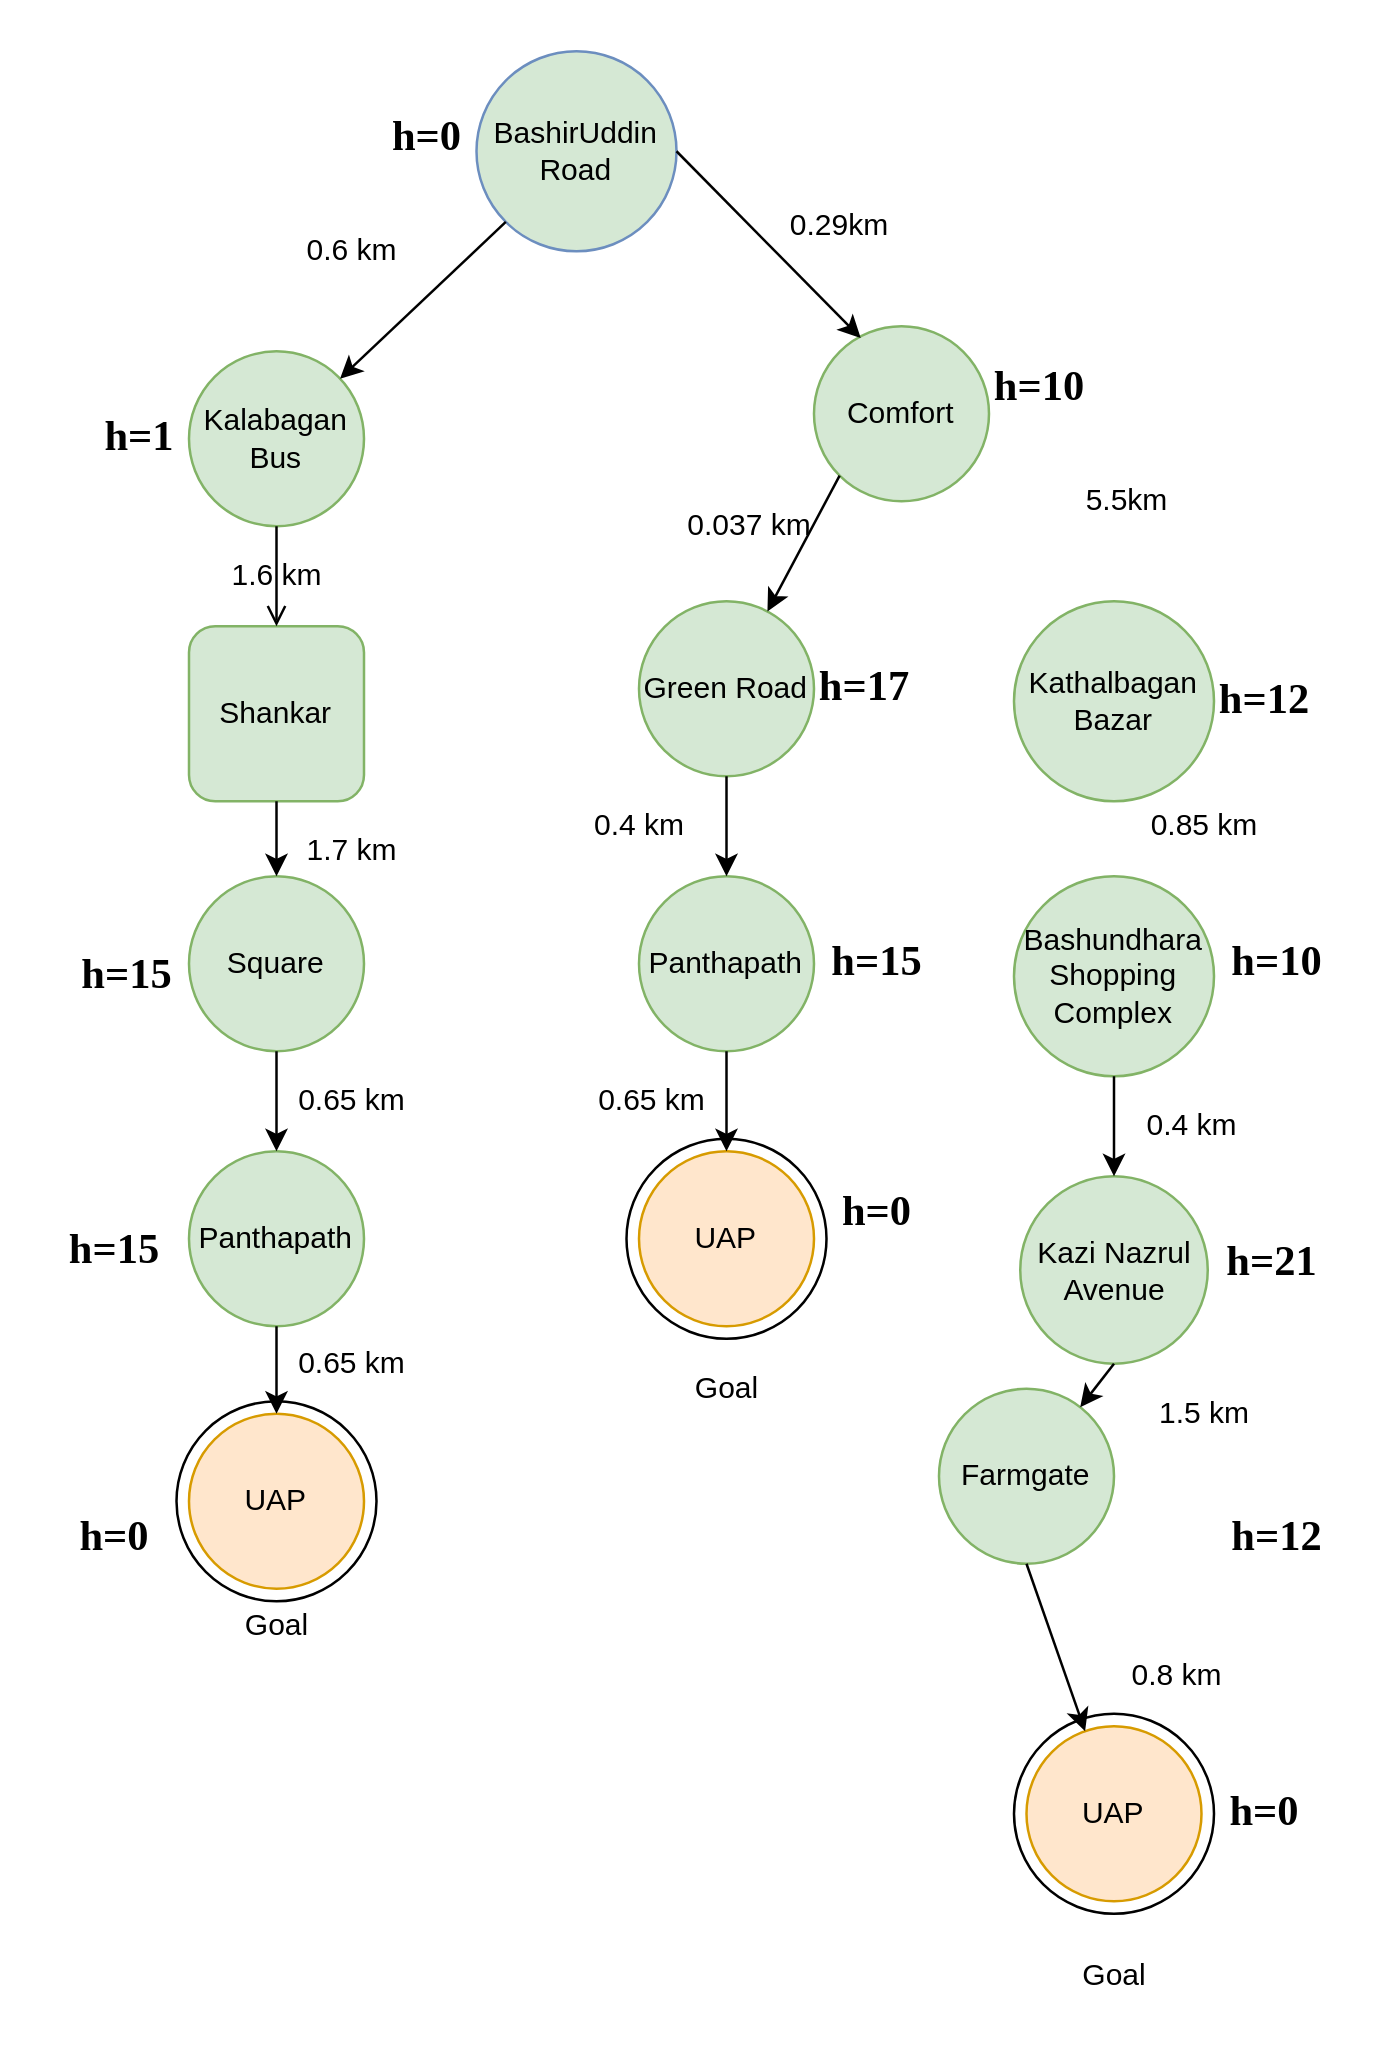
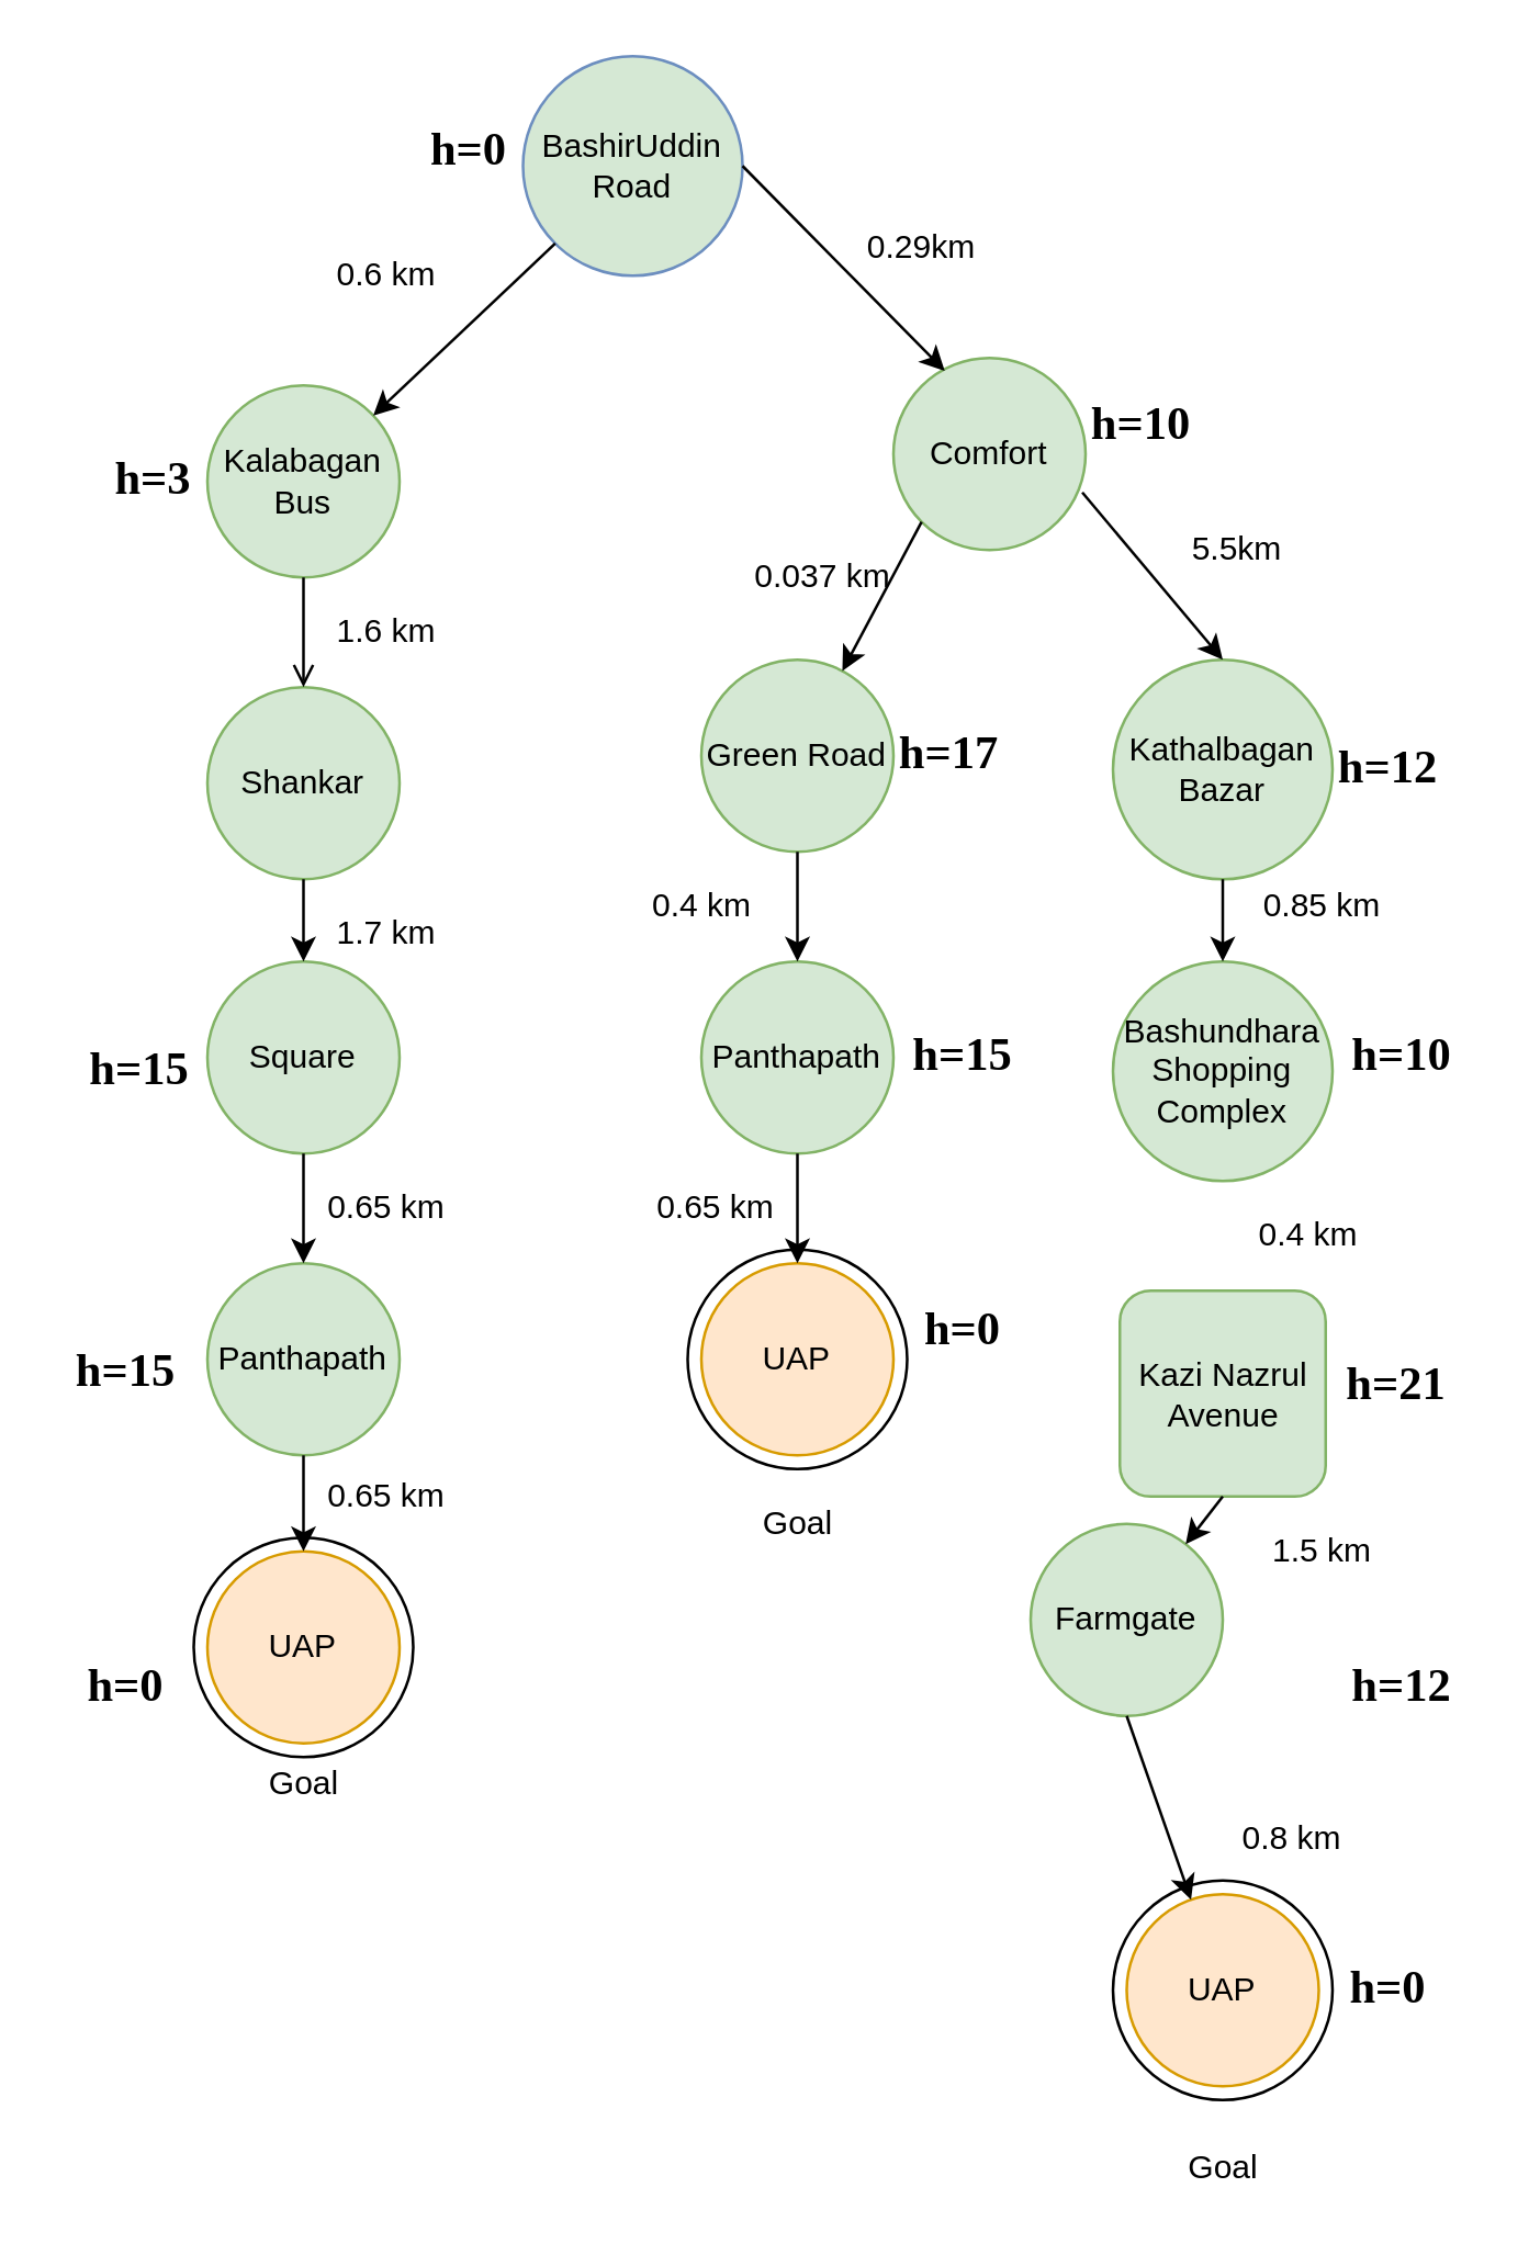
- <mxCell id="44" value="h=1" style="text;html=1;align=center;verticalAlign=middle;resizable=0;points=[];autosize=1;strokeColor=none;fillColor=none;fontStyle=1;fontFamily=Garamond;fontSize=17;" vertex="1" parent="1"><mxGeometry x="35" y="160" width="40" height="30" as="geometry" /></mxCell>
+ <mxCell id="44" value="h=3" style="text;html=1;align=center;verticalAlign=middle;resizable=0;points=[];autosize=1;strokeColor=none;fillColor=none;fontStyle=1;fontFamily=Garamond;fontSize=17;" vertex="1" parent="1"><mxGeometry x="35" y="160" width="40" height="30" as="geometry" /></mxCell>
+ <mxCell id="24" value="" style="endArrow=classic;html=1;rounded=0;exitX=0.983;exitY=0.7;exitDx=0;exitDy=0;exitPerimeter=0;entryX=0.5;entryY=0;entryDx=0;entryDy=0;" edge="1" parent="1" source="4" target="12"><mxGeometry width="50" height="50" relative="1" as="geometry"><mxPoint x="445" y="210" as="sourcePoint" /><mxPoint x="495" y="160" as="targetPoint" /></mxGeometry></mxCell>
- <mxCell id="39" value="1.6 km" style="text;html=1;align=center;verticalAlign=middle;resizable=0;points=[];autosize=1;strokeColor=none;fillColor=none;" vertex="1" parent="1"><mxGeometry x="85" y="220" width="50" height="20" as="geometry" /></mxCell>
+ <mxCell id="39" value="1.6 km" style="text;html=1;align=center;verticalAlign=middle;resizable=0;points=[];autosize=1;strokeColor=none;fillColor=none;" vertex="1" parent="1"><mxGeometry x="115" y="220" width="50" height="20" as="geometry" /></mxCell>
- <mxCell id="5" value="Shankar" style="whiteSpace=wrap;html=1;aspect=fixed;fillColor=#d5e8d4;strokeColor=#82b366;rounded=1;" vertex="1" parent="1"><mxGeometry x="75" y="250" width="70" height="70" as="geometry" /></mxCell>
+ <mxCell id="5" value="Shankar" style="ellipse;whiteSpace=wrap;html=1;aspect=fixed;fillColor=#d5e8d4;strokeColor=#82b366;" vertex="1" parent="1"><mxGeometry x="75" y="250" width="70" height="70" as="geometry" /></mxCell>
+ <mxCell id="27" value="" style="endArrow=classic;html=1;rounded=0;exitX=0.5;exitY=1;exitDx=0;exitDy=0;" edge="1" parent="1" source="12" target="13"><mxGeometry width="50" height="50" relative="1" as="geometry"><mxPoint x="535" y="300" as="sourcePoint" /><mxPoint x="585" y="250" as="targetPoint" /></mxGeometry></mxCell>
- <mxCell id="28" value="" style="endArrow=classic;html=1;rounded=0;exitX=0.5;exitY=1;exitDx=0;exitDy=0;entryX=0.5;entryY=0;entryDx=0;entryDy=0;" edge="1" parent="1" source="13" target="14"><mxGeometry width="50" height="50" relative="1" as="geometry"><mxPoint x="525" y="450" as="sourcePoint" /><mxPoint x="575" y="400" as="targetPoint" /></mxGeometry></mxCell>
- <mxCell id="14" value="Kazi Nazrul Avenue" style="ellipse;whiteSpace=wrap;html=1;aspect=fixed;fillColor=#d5e8d4;strokeColor=#82b366;" vertex="1" parent="1"><mxGeometry x="407.5" y="470" width="75" height="75" as="geometry" /></mxCell>
+ <mxCell id="14" value="Kazi Nazrul Avenue" style="whiteSpace=wrap;html=1;aspect=fixed;fillColor=#d5e8d4;strokeColor=#82b366;rounded=1;" vertex="1" parent="1"><mxGeometry x="407.5" y="470" width="75" height="75" as="geometry" /></mxCell>
